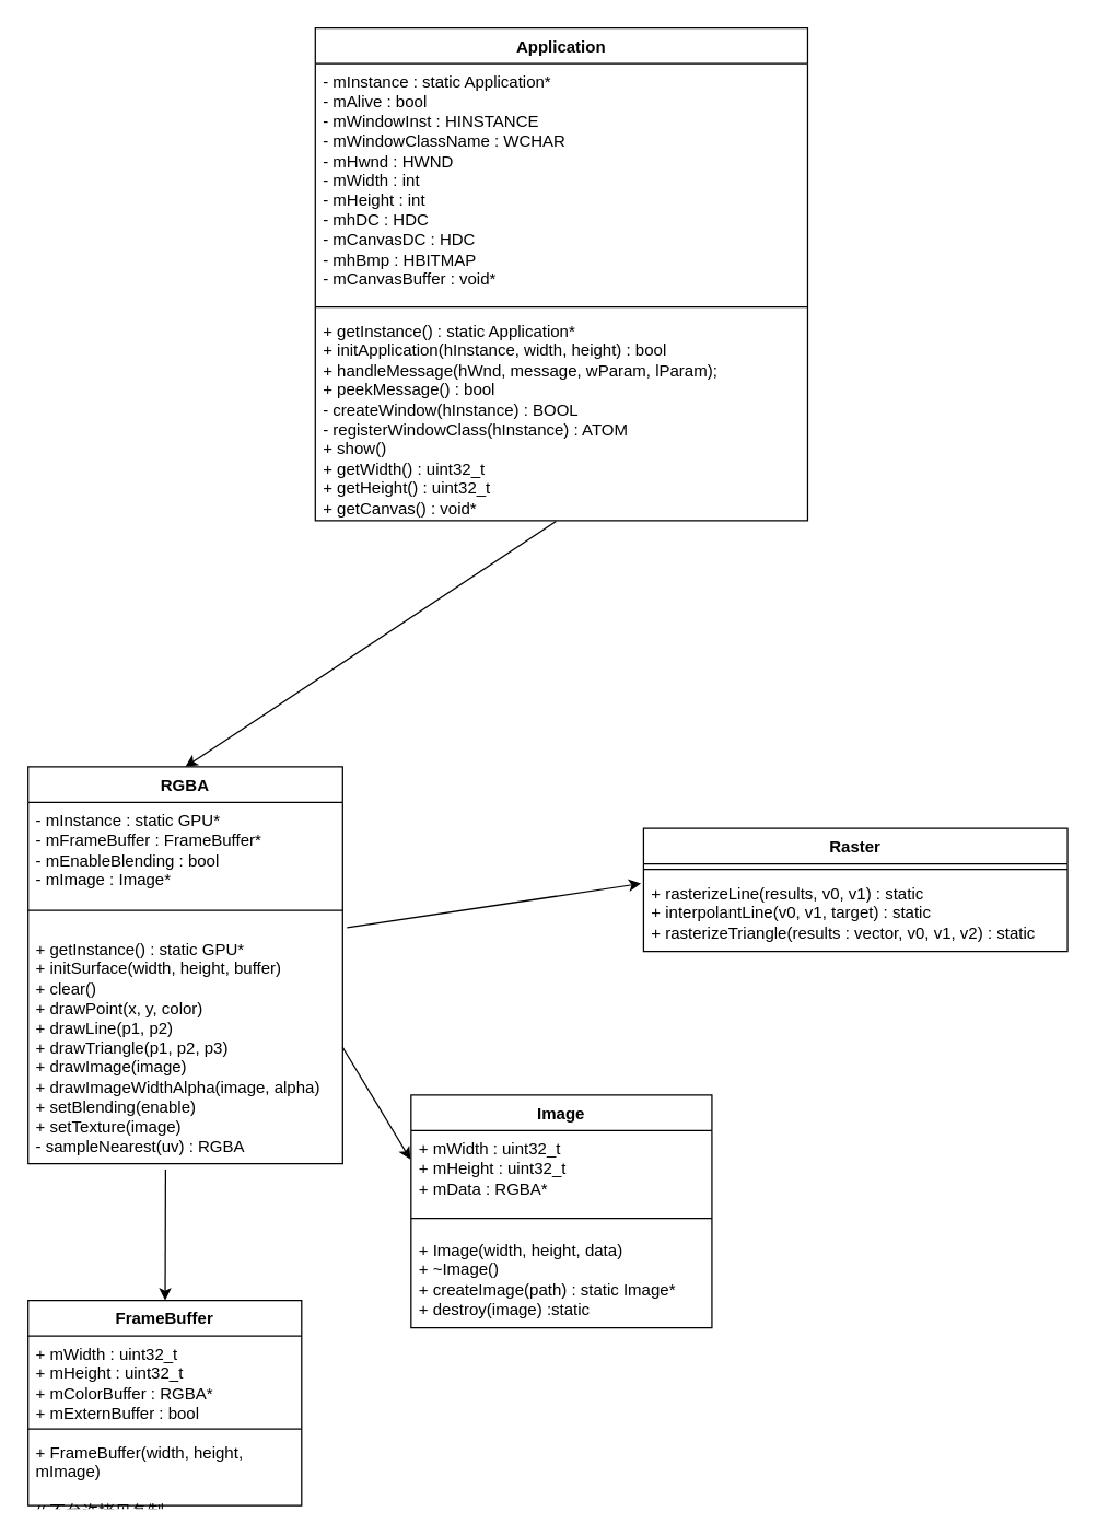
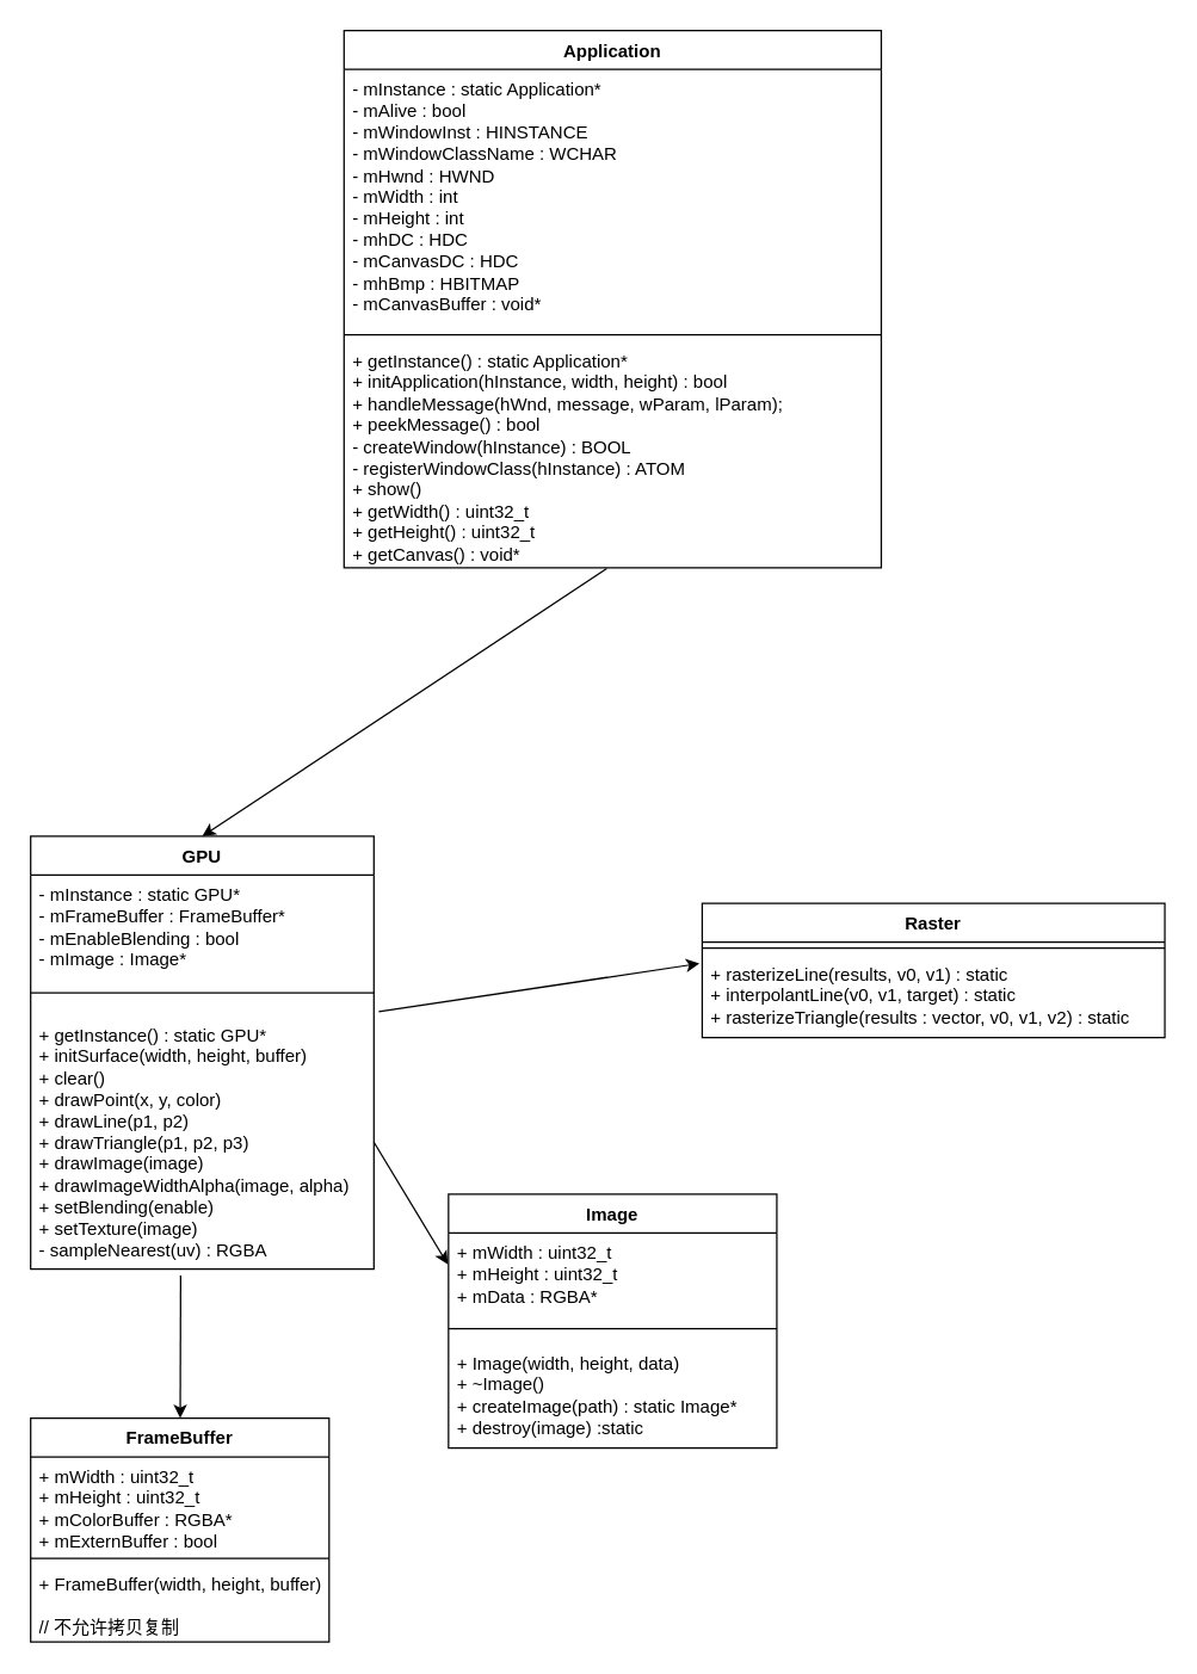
- <mxCell id="6" value="RGBA" style="swimlane;fontStyle=1;align=center;verticalAlign=top;childLayout=stackLayout;horizontal=1;startSize=26;horizontalStack=0;resizeParent=1;resizeParentMax=0;resizeLast=0;collapsible=1;marginBottom=0;whiteSpace=wrap;html=1;" parent="1" vertex="1"><mxGeometry x="20" y="560" width="230" height="290" as="geometry" /></mxCell>
+ <mxCell id="6" value="GPU" style="swimlane;fontStyle=1;align=center;verticalAlign=top;childLayout=stackLayout;horizontal=1;startSize=26;horizontalStack=0;resizeParent=1;resizeParentMax=0;resizeLast=0;collapsible=1;marginBottom=0;whiteSpace=wrap;html=1;" parent="1" vertex="1"><mxGeometry x="20" y="560" width="230" height="290" as="geometry" /></mxCell>
- <mxCell id="13" value="+ FrameBuffer(width, height, mImage)&lt;div&gt;&lt;br&gt;&lt;/div&gt;&lt;div&gt;// 不允许拷贝复制&lt;/div&gt;" style="text;strokeColor=none;fillColor=none;align=left;verticalAlign=top;spacingLeft=4;spacingRight=4;overflow=hidden;rotatable=0;points=[[0,0.5],[1,0.5]];portConstraint=eastwest;whiteSpace=wrap;html=1;" parent="10" vertex="1"><mxGeometry y="98" width="200" height="52" as="geometry" /></mxCell>
+ <mxCell id="13" value="+ FrameBuffer(width, height, buffer)&lt;div&gt;&lt;br&gt;&lt;/div&gt;&lt;div&gt;// 不允许拷贝复制&lt;/div&gt;" style="text;strokeColor=none;fillColor=none;align=left;verticalAlign=top;spacingLeft=4;spacingRight=4;overflow=hidden;rotatable=0;points=[[0,0.5],[1,0.5]];portConstraint=eastwest;whiteSpace=wrap;html=1;" parent="10" vertex="1"><mxGeometry y="98" width="200" height="52" as="geometry" /></mxCell>
